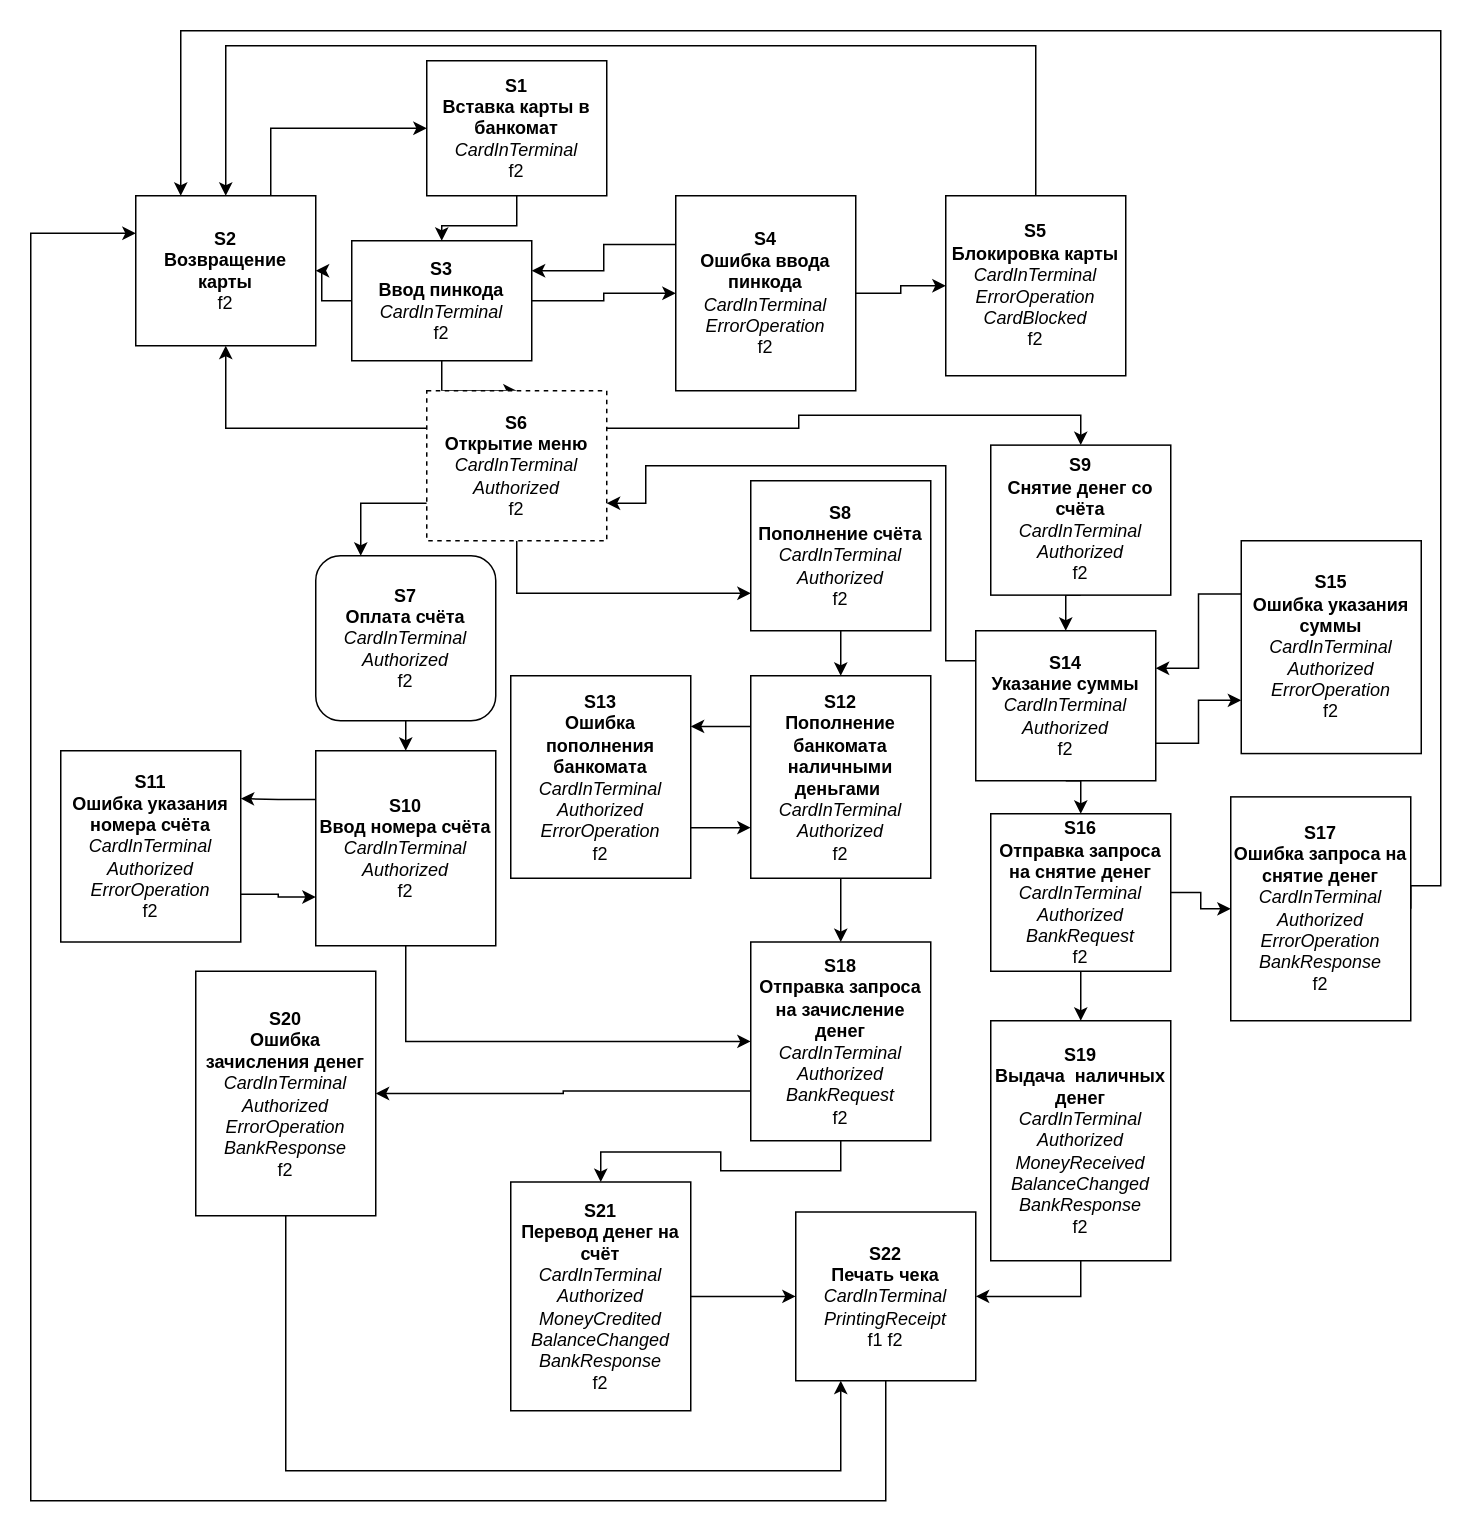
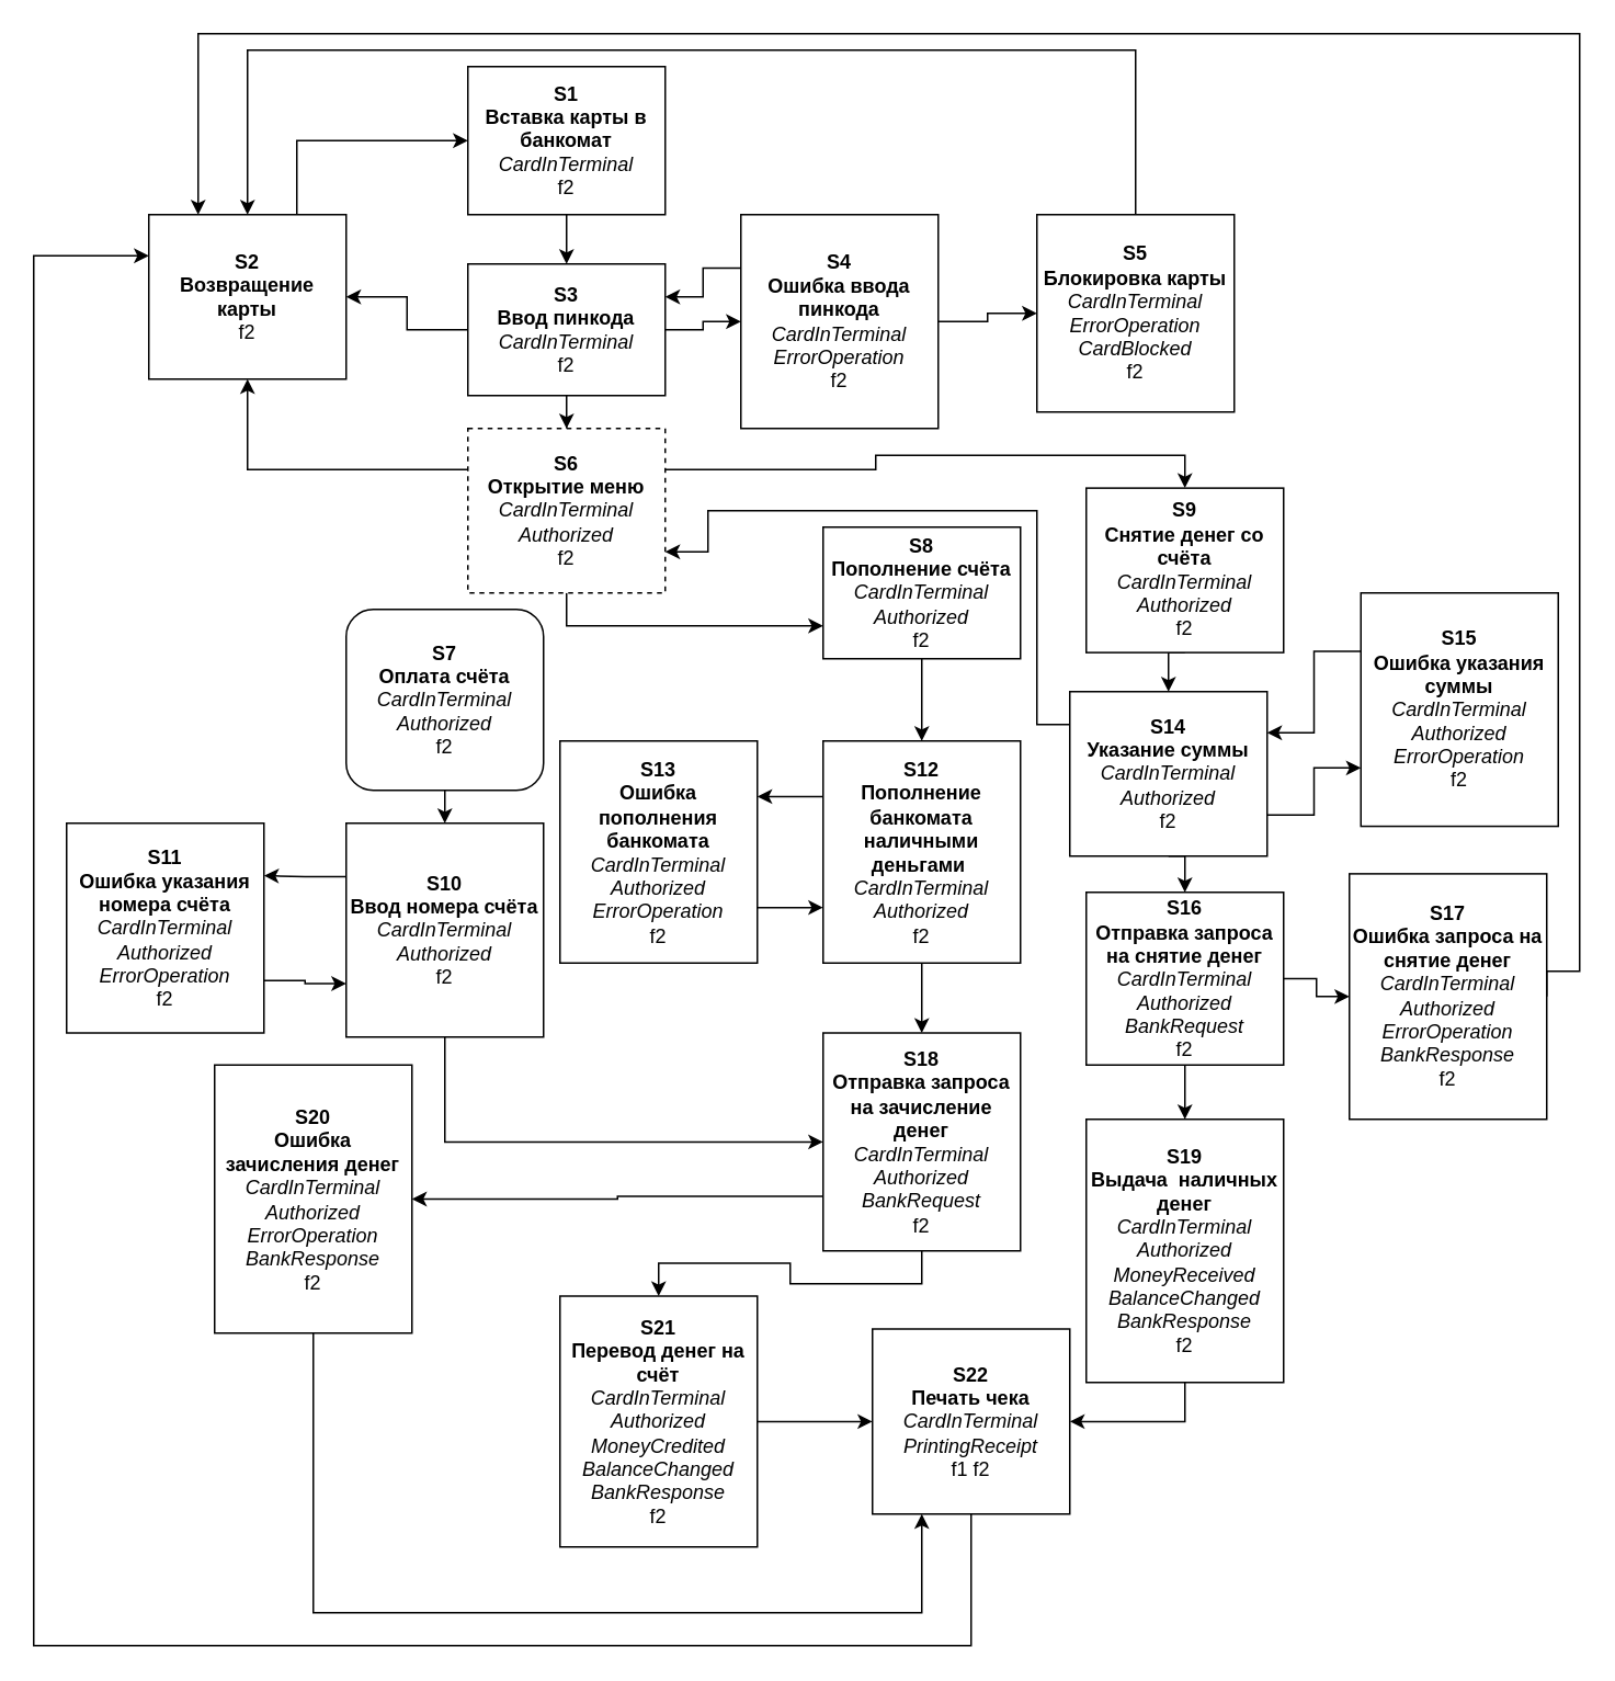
- <mxCell id="7" value="&lt;b&gt;S3&lt;/b&gt;&lt;div&gt;&lt;b&gt;Ввод пинкода&lt;/b&gt;&lt;/div&gt;&lt;div&gt;&lt;i&gt;CardInTerminal&lt;/i&gt;&lt;/div&gt;&lt;div&gt;f2&lt;/div&gt;" style="rounded=0;whiteSpace=wrap;html=1;" parent="1" vertex="1"><mxGeometry x="234" y="160" width="120" height="80" as="geometry" /></mxCell>
+ <mxCell id="7" value="&lt;b&gt;S3&lt;/b&gt;&lt;div&gt;&lt;b&gt;Ввод пинкода&lt;/b&gt;&lt;/div&gt;&lt;div&gt;&lt;i&gt;CardInTerminal&lt;/i&gt;&lt;/div&gt;&lt;div&gt;f2&lt;/div&gt;" style="rounded=0;whiteSpace=wrap;html=1;" parent="1" vertex="1"><mxGeometry x="284" y="160" width="120" height="80" as="geometry" /></mxCell>
- <mxCell id="16" style="edgeStyle=orthogonalEdgeStyle;rounded=0;orthogonalLoop=1;jettySize=auto;html=1;exitX=0;exitY=0.75;exitDx=0;exitDy=0;entryX=0.25;entryY=0;entryDx=0;entryDy=0;" parent="1" source="19" target="21" edge="1"><mxGeometry relative="1" as="geometry" /></mxCell>
- <mxCell id="25" value="&lt;b&gt;S8&lt;/b&gt;&lt;div&gt;&lt;b&gt;Пополнение счёта&lt;/b&gt;&lt;/div&gt;&lt;div&gt;&lt;div&gt;&lt;i&gt;CardInTerminal&lt;/i&gt;&lt;/div&gt;&lt;div&gt;&lt;i&gt;Authorized&lt;/i&gt;&lt;/div&gt;&lt;/div&gt;&lt;div&gt;f2&lt;/div&gt;" style="rounded=0;whiteSpace=wrap;html=1;" parent="1" vertex="1"><mxGeometry x="500" y="320" width="120" height="100" as="geometry" /></mxCell>
+ <mxCell id="25" value="&lt;b&gt;S8&lt;/b&gt;&lt;div&gt;&lt;b&gt;Пополнение счёта&lt;/b&gt;&lt;/div&gt;&lt;div&gt;&lt;div&gt;&lt;i&gt;CardInTerminal&lt;/i&gt;&lt;/div&gt;&lt;div&gt;&lt;i&gt;Authorized&lt;/i&gt;&lt;/div&gt;&lt;/div&gt;&lt;div&gt;f2&lt;/div&gt;" style="rounded=0;whiteSpace=wrap;html=1;" parent="1" vertex="1"><mxGeometry x="500" y="320" width="120" height="80" as="geometry" /></mxCell>
